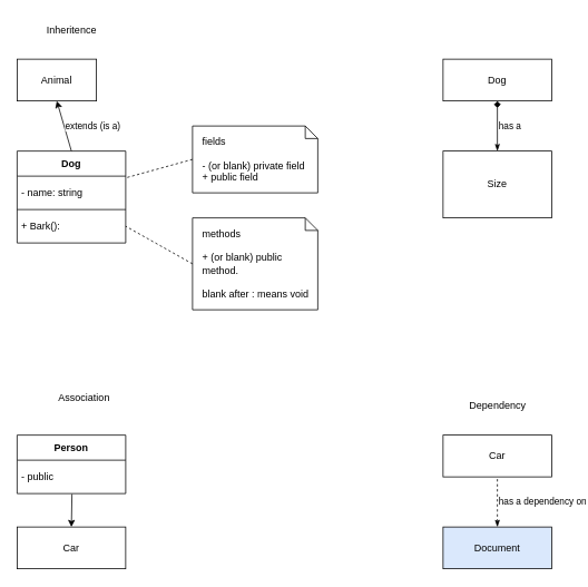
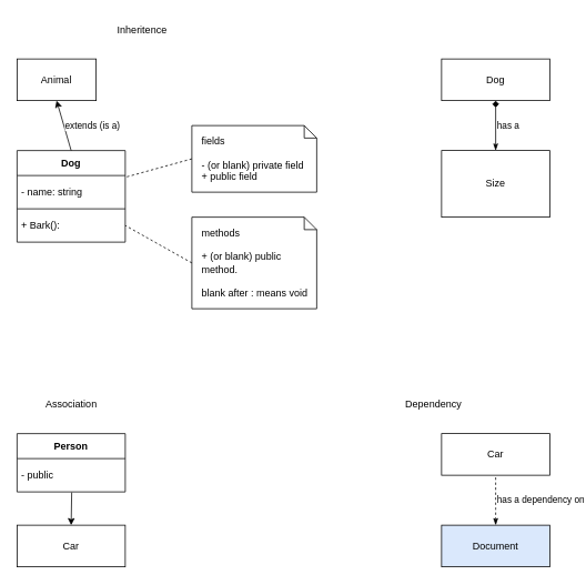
- <mxCell id="9" value="Inheritence" style="text;html=1;align=center;verticalAlign=middle;resizable=0;points=[];autosize=1;strokeColor=none;fillColor=none;" parent="1" vertex="1"><mxGeometry x="45" y="20" width="80" height="30" as="geometry" /></mxCell>
+ <mxCell id="9" value="Inheritence" style="text;html=1;align=center;verticalAlign=middle;resizable=0;points=[];autosize=1;strokeColor=none;fillColor=none;" parent="1" vertex="1"><mxGeometry x="130" y="20" width="80" height="30" as="geometry" /></mxCell>
- <mxCell id="18" value="Association" style="text;html=1;align=center;verticalAlign=middle;resizable=0;points=[];autosize=1;strokeColor=none;fillColor=none;" parent="1" vertex="1"><mxGeometry x="60" y="460" width="80" height="30" as="geometry" /></mxCell>
+ <mxCell id="18" value="Association" style="text;html=1;align=center;verticalAlign=middle;resizable=0;points=[];autosize=1;strokeColor=none;fillColor=none;" parent="1" vertex="1"><mxGeometry x="45" y="470" width="80" height="30" as="geometry" /></mxCell>
- <mxCell id="22" value="Dependency" style="text;html=1;align=center;verticalAlign=middle;resizable=0;points=[];autosize=1;strokeColor=none;fillColor=none;" parent="1" vertex="1"><mxGeometry x="550" y="470" width="90" height="30" as="geometry" /></mxCell>
+ <mxCell id="22" value="Dependency" style="text;html=1;align=center;verticalAlign=middle;resizable=0;points=[];autosize=1;strokeColor=none;fillColor=none;" parent="1" vertex="1"><mxGeometry x="475" y="470" width="90" height="30" as="geometry" /></mxCell>
